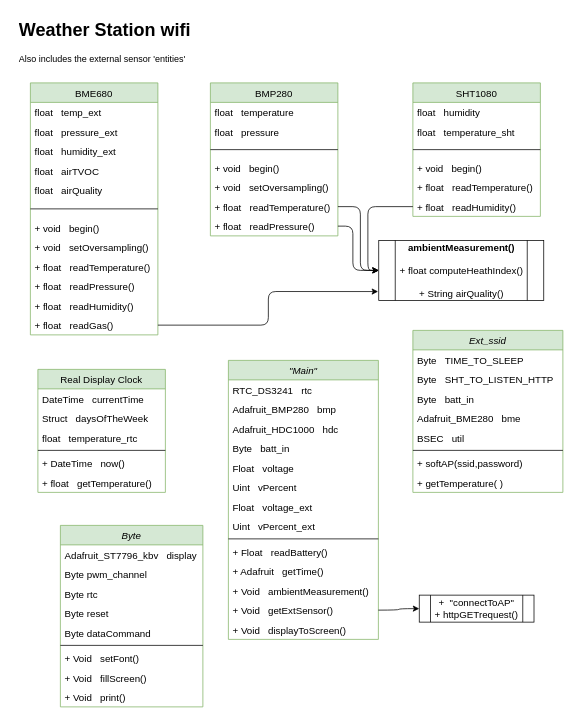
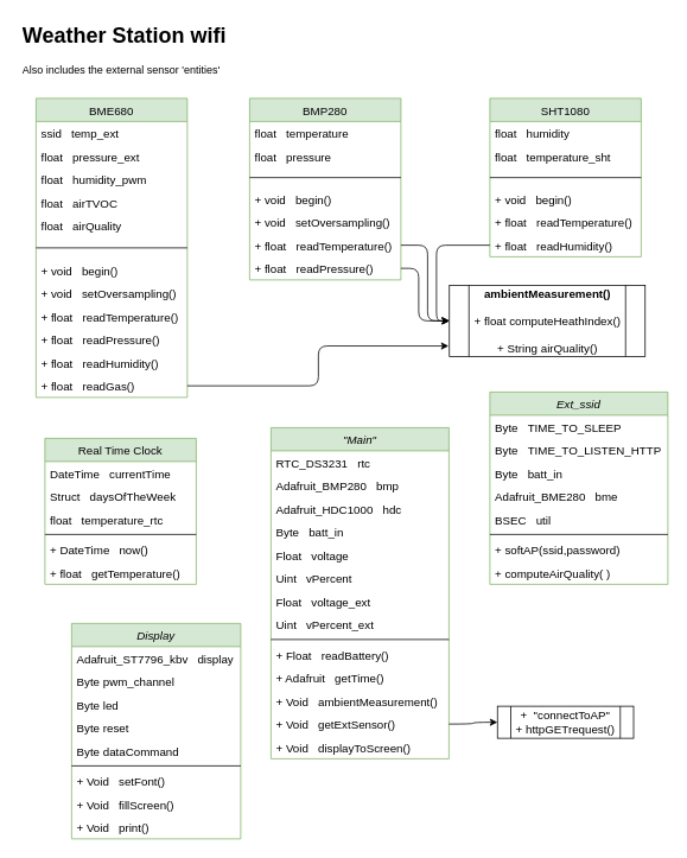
- <mxCell id="13" value="float   temp_ext" style="text;align=left;verticalAlign=top;spacingLeft=4;spacingRight=4;overflow=hidden;rotatable=0;points=[[0,0.5],[1,0.5]];portConstraint=eastwest;fontSize=13;" parent="12" vertex="1"><mxGeometry y="26" width="170" height="26" as="geometry" /></mxCell>
+ <mxCell id="13" value="ssid   temp_ext" style="text;align=left;verticalAlign=top;spacingLeft=4;spacingRight=4;overflow=hidden;rotatable=0;points=[[0,0.5],[1,0.5]];portConstraint=eastwest;fontSize=13;" parent="12" vertex="1"><mxGeometry y="26" width="170" height="26" as="geometry" /></mxCell>
- <mxCell id="15" value="float   humidity_ext" style="text;align=left;verticalAlign=top;spacingLeft=4;spacingRight=4;overflow=hidden;rotatable=0;points=[[0,0.5],[1,0.5]];portConstraint=eastwest;rounded=0;shadow=0;html=0;fontSize=13;" parent="12" vertex="1"><mxGeometry y="78" width="170" height="26" as="geometry" /></mxCell>
+ <mxCell id="15" value="float   humidity_pwm" style="text;align=left;verticalAlign=top;spacingLeft=4;spacingRight=4;overflow=hidden;rotatable=0;points=[[0,0.5],[1,0.5]];portConstraint=eastwest;rounded=0;shadow=0;html=0;fontSize=13;" parent="12" vertex="1"><mxGeometry y="78" width="170" height="26" as="geometry" /></mxCell>
- <mxCell id="33" value="Real Display Clock" style="swimlane;fontStyle=0;align=center;verticalAlign=top;childLayout=stackLayout;horizontal=1;startSize=26;horizontalStack=0;resizeParent=1;resizeLast=0;collapsible=1;marginBottom=0;rounded=0;shadow=0;strokeWidth=1;fillColor=#d5e8d4;strokeColor=#82b366;fontSize=13;" parent="1" vertex="1"><mxGeometry x="50" y="492" width="170" height="164" as="geometry"><mxRectangle x="550" y="140" width="160" height="26" as="alternateBounds" /></mxGeometry></mxCell>
+ <mxCell id="33" value="Real Time Clock" style="swimlane;fontStyle=0;align=center;verticalAlign=top;childLayout=stackLayout;horizontal=1;startSize=26;horizontalStack=0;resizeParent=1;resizeLast=0;collapsible=1;marginBottom=0;rounded=0;shadow=0;strokeWidth=1;fillColor=#d5e8d4;strokeColor=#82b366;fontSize=13;" parent="1" vertex="1"><mxGeometry x="50" y="492" width="170" height="164" as="geometry"><mxRectangle x="550" y="140" width="160" height="26" as="alternateBounds" /></mxGeometry></mxCell>
- <mxCell id="70" value="Byte   SHT_TO_LISTEN_HTTP" style="text;align=left;verticalAlign=top;spacingLeft=4;spacingRight=4;overflow=hidden;rotatable=0;points=[[0,0.5],[1,0.5]];portConstraint=eastwest;rounded=0;shadow=0;html=0;fontSize=13;" parent="68" vertex="1"><mxGeometry y="52" width="200" height="26" as="geometry" /></mxCell>
+ <mxCell id="70" value="Byte   TIME_TO_LISTEN_HTTP" style="text;align=left;verticalAlign=top;spacingLeft=4;spacingRight=4;overflow=hidden;rotatable=0;points=[[0,0.5],[1,0.5]];portConstraint=eastwest;rounded=0;shadow=0;html=0;fontSize=13;" parent="68" vertex="1"><mxGeometry y="52" width="200" height="26" as="geometry" /></mxCell>
- <mxCell id="54" value="RTC_DS3241   rtc" style="text;align=left;verticalAlign=top;spacingLeft=4;spacingRight=4;overflow=hidden;rotatable=0;points=[[0,0.5],[1,0.5]];portConstraint=eastwest;rounded=0;shadow=0;html=0;fontSize=13;" parent="53" vertex="1"><mxGeometry y="26" width="200" height="26" as="geometry" /></mxCell>
+ <mxCell id="54" value="RTC_DS3231   rtc" style="text;align=left;verticalAlign=top;spacingLeft=4;spacingRight=4;overflow=hidden;rotatable=0;points=[[0,0.5],[1,0.5]];portConstraint=eastwest;rounded=0;shadow=0;html=0;fontSize=13;" parent="53" vertex="1"><mxGeometry y="26" width="200" height="26" as="geometry" /></mxCell>
- <mxCell id="76" value="+ getTemperature( )" style="text;align=left;verticalAlign=top;spacingLeft=4;spacingRight=4;overflow=hidden;rotatable=0;points=[[0,0.5],[1,0.5]];portConstraint=eastwest;rounded=0;shadow=0;html=0;fontSize=13;" parent="68" vertex="1"><mxGeometry y="190" width="200" height="26" as="geometry" /></mxCell>
+ <mxCell id="76" value="+ computeAirQuality( )" style="text;align=left;verticalAlign=top;spacingLeft=4;spacingRight=4;overflow=hidden;rotatable=0;points=[[0,0.5],[1,0.5]];portConstraint=eastwest;rounded=0;shadow=0;html=0;fontSize=13;" parent="68" vertex="1"><mxGeometry y="190" width="200" height="26" as="geometry" /></mxCell>
- <mxCell id="2" value="Byte" style="swimlane;fontStyle=2;align=center;verticalAlign=top;childLayout=stackLayout;horizontal=1;startSize=26;horizontalStack=0;resizeParent=1;resizeLast=0;collapsible=1;marginBottom=0;rounded=0;shadow=0;strokeWidth=1;fillColor=#d5e8d4;strokeColor=#82b366;fontSize=13;" parent="1" vertex="1"><mxGeometry x="80" y="700" width="190" height="242" as="geometry"><mxRectangle x="60" y="60" width="160" height="26" as="alternateBounds" /></mxGeometry></mxCell>
+ <mxCell id="2" value="Display" style="swimlane;fontStyle=2;align=center;verticalAlign=top;childLayout=stackLayout;horizontal=1;startSize=26;horizontalStack=0;resizeParent=1;resizeLast=0;collapsible=1;marginBottom=0;rounded=0;shadow=0;strokeWidth=1;fillColor=#d5e8d4;strokeColor=#82b366;fontSize=13;" parent="1" vertex="1"><mxGeometry x="80" y="700" width="190" height="242" as="geometry"><mxRectangle x="60" y="60" width="160" height="26" as="alternateBounds" /></mxGeometry></mxCell>
- <mxCell id="5" value="Byte rtc" style="text;align=left;verticalAlign=top;spacingLeft=4;spacingRight=4;overflow=hidden;rotatable=0;points=[[0,0.5],[1,0.5]];portConstraint=eastwest;rounded=0;shadow=0;html=0;fontSize=13;" parent="2" vertex="1"><mxGeometry y="78" width="190" height="26" as="geometry" /></mxCell>
+ <mxCell id="5" value="Byte led" style="text;align=left;verticalAlign=top;spacingLeft=4;spacingRight=4;overflow=hidden;rotatable=0;points=[[0,0.5],[1,0.5]];portConstraint=eastwest;rounded=0;shadow=0;html=0;fontSize=13;" parent="2" vertex="1"><mxGeometry y="78" width="190" height="26" as="geometry" /></mxCell>
